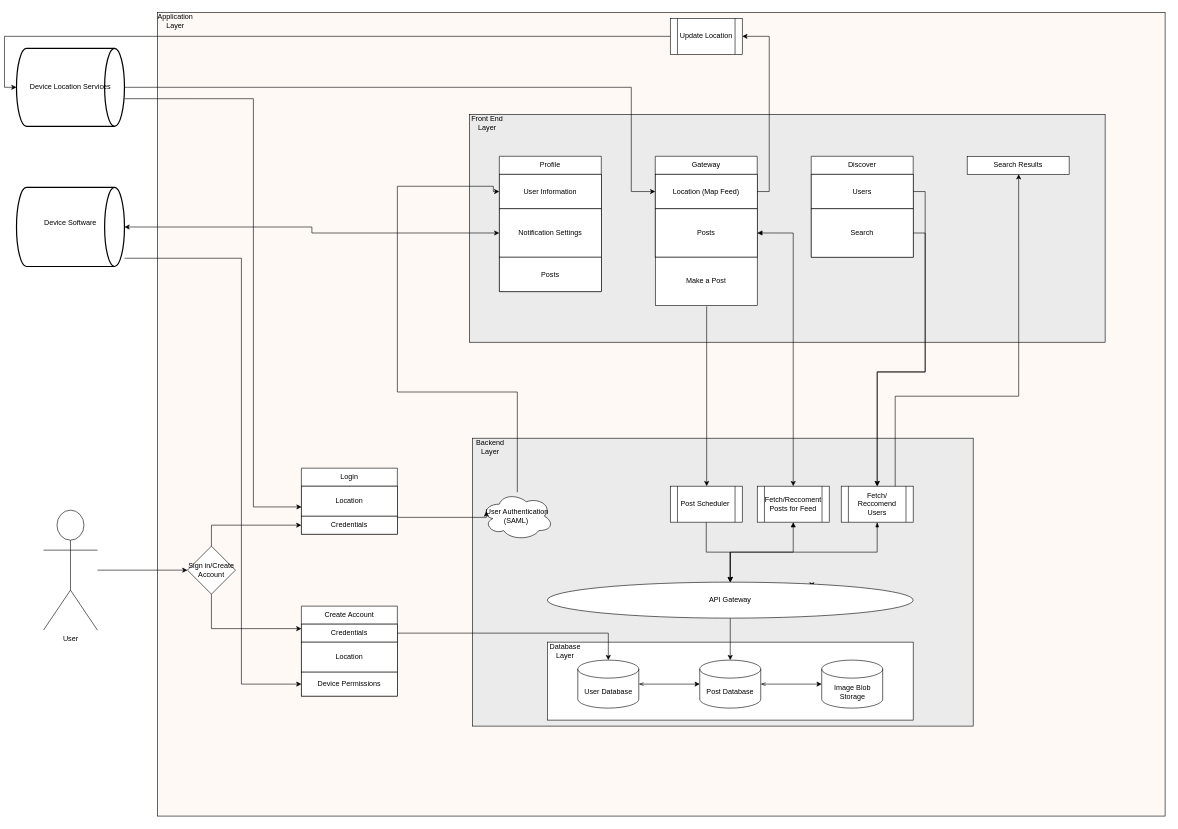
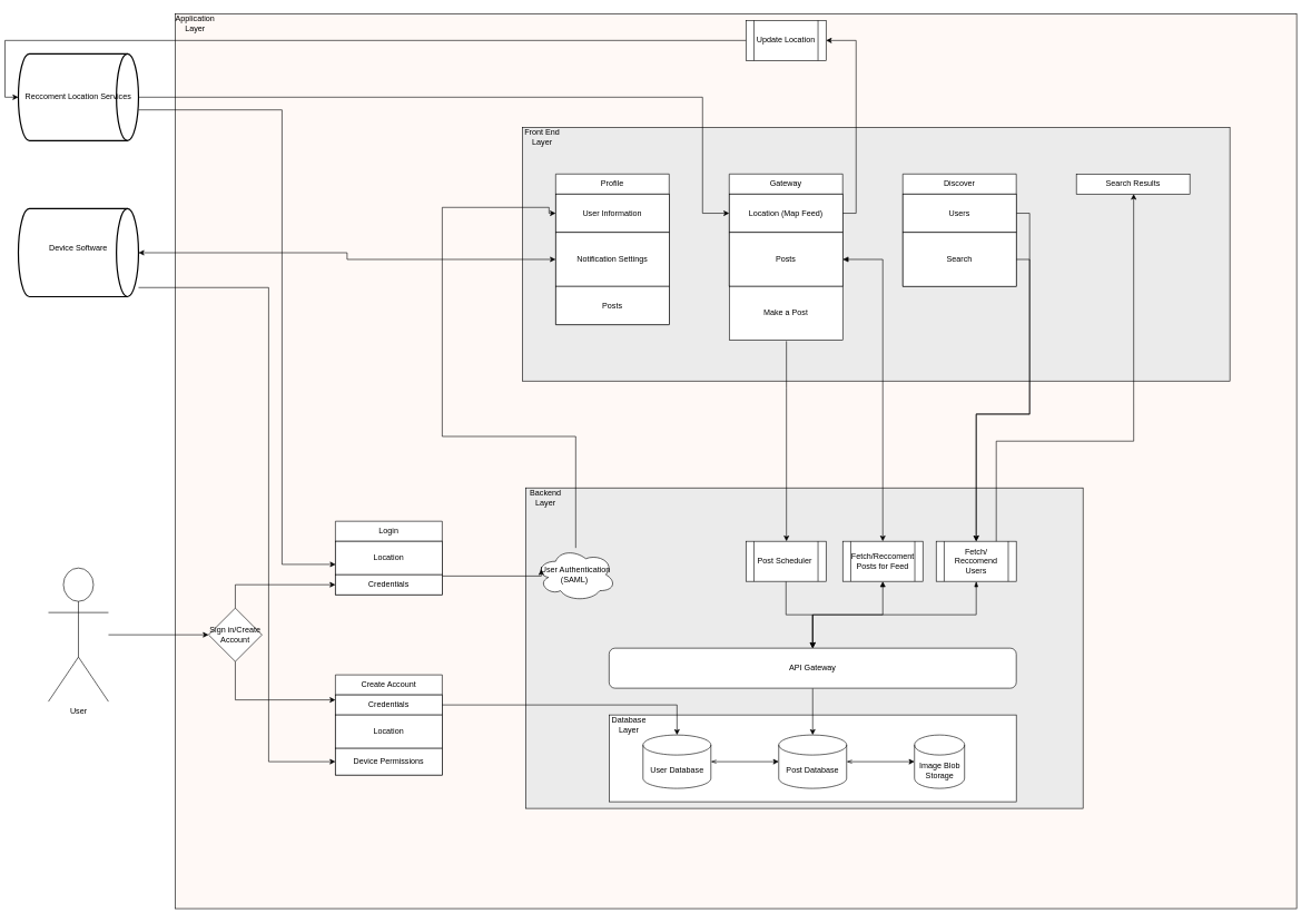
- <mxCell id="16" value="Device Location Services" style="strokeWidth=2;html=1;shape=mxgraph.flowchart.direct_data;whiteSpace=wrap;" parent="1" vertex="1"><mxGeometry x="20" y="80" width="180" height="130" as="geometry" /></mxCell>
+ <mxCell id="16" value="Reccoment Location Services" style="strokeWidth=2;html=1;shape=mxgraph.flowchart.direct_data;whiteSpace=wrap;" parent="1" vertex="1"><mxGeometry x="20" y="80" width="180" height="130" as="geometry" /></mxCell>
- <mxCell id="14" value="API Gateway" style="ellipse;whiteSpace=wrap;html=1;" parent="1" vertex="1"><mxGeometry x="905" y="970" width="610" height="60" as="geometry" /></mxCell>
+ <mxCell id="14" value="API Gateway" style="rounded=1;whiteSpace=wrap;html=1;" parent="1" vertex="1"><mxGeometry x="905" y="970" width="610" height="60" as="geometry" /></mxCell>
- <mxCell id="9" value="Image Blob Storage" style="shape=cylinder3;whiteSpace=wrap;html=1;boundedLbl=1;backgroundOutline=1;size=15;movable=1;resizable=1;rotatable=1;deletable=1;editable=1;locked=0;connectable=1;" parent="4" vertex="1"><mxGeometry x="457.5" y="30" width="101.667" height="80" as="geometry" /></mxCell>
+ <mxCell id="9" value="Image Blob Storage" style="shape=cylinder3;whiteSpace=wrap;html=1;boundedLbl=1;backgroundOutline=1;size=15;movable=1;resizable=1;rotatable=1;deletable=1;editable=1;locked=0;connectable=1;" parent="4" vertex="1"><mxGeometry x="457.5" y="30" width="75" height="80" as="geometry" /></mxCell>
